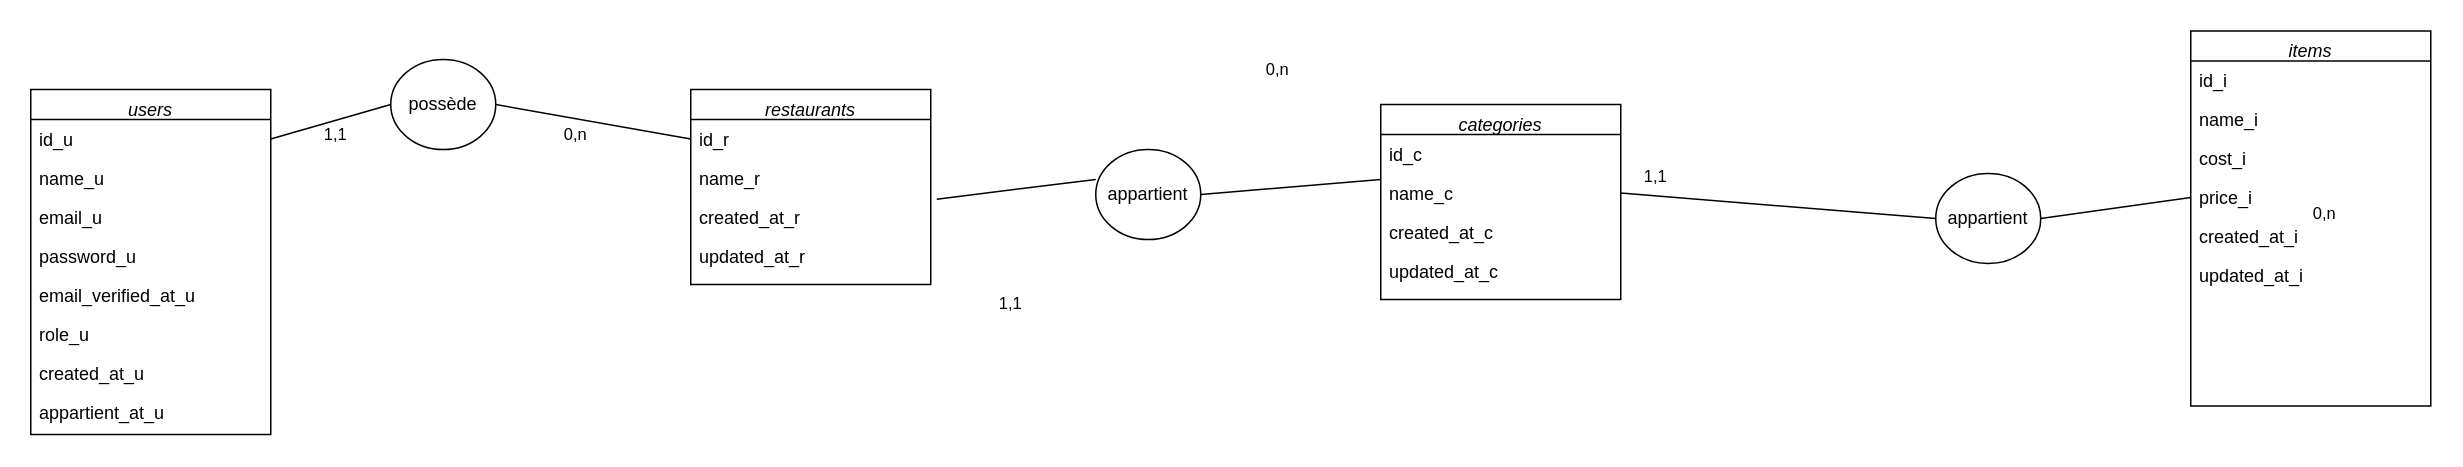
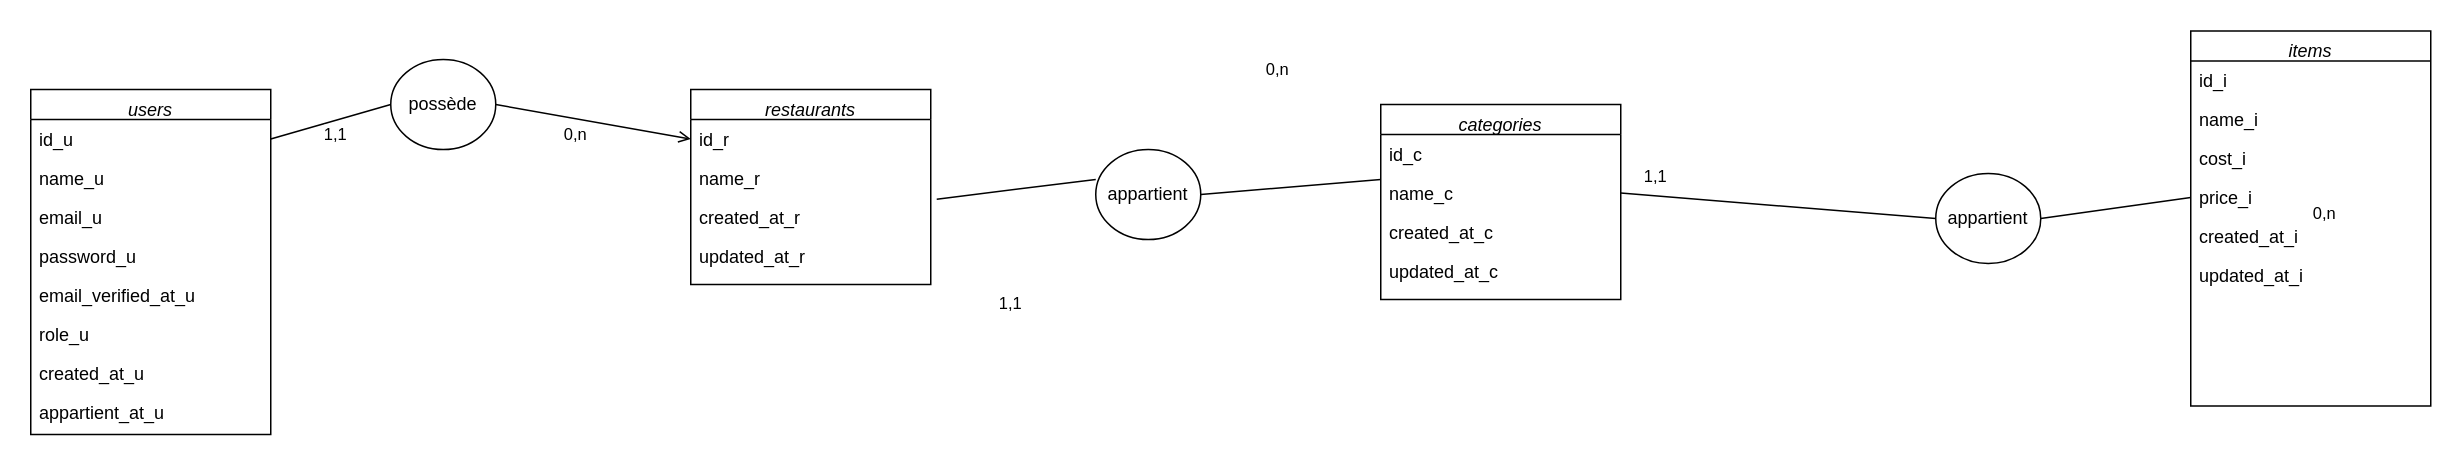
- <mxCell id="20" value="" style="endArrow=none;html=1;rounded=0;exitX=1;exitY=0.5;exitDx=0;exitDy=0;entryX=0;entryY=0.5;entryDx=0;entryDy=0;" parent="1" source="17" target="13" edge="1"><mxGeometry width="50" height="50" relative="1" as="geometry"><mxPoint x="680" y="209" as="sourcePoint" /><mxPoint x="730" y="159" as="targetPoint" /></mxGeometry></mxCell>
+ <mxCell id="20" value="" style="endArrow=open;html=1;rounded=0;exitX=1;exitY=0.5;exitDx=0;exitDy=0;entryX=0;entryY=0.5;entryDx=0;entryDy=0;" parent="1" source="17" target="13" edge="1"><mxGeometry width="50" height="50" relative="1" as="geometry"><mxPoint x="680" y="209" as="sourcePoint" /><mxPoint x="730" y="159" as="targetPoint" /></mxGeometry></mxCell>
